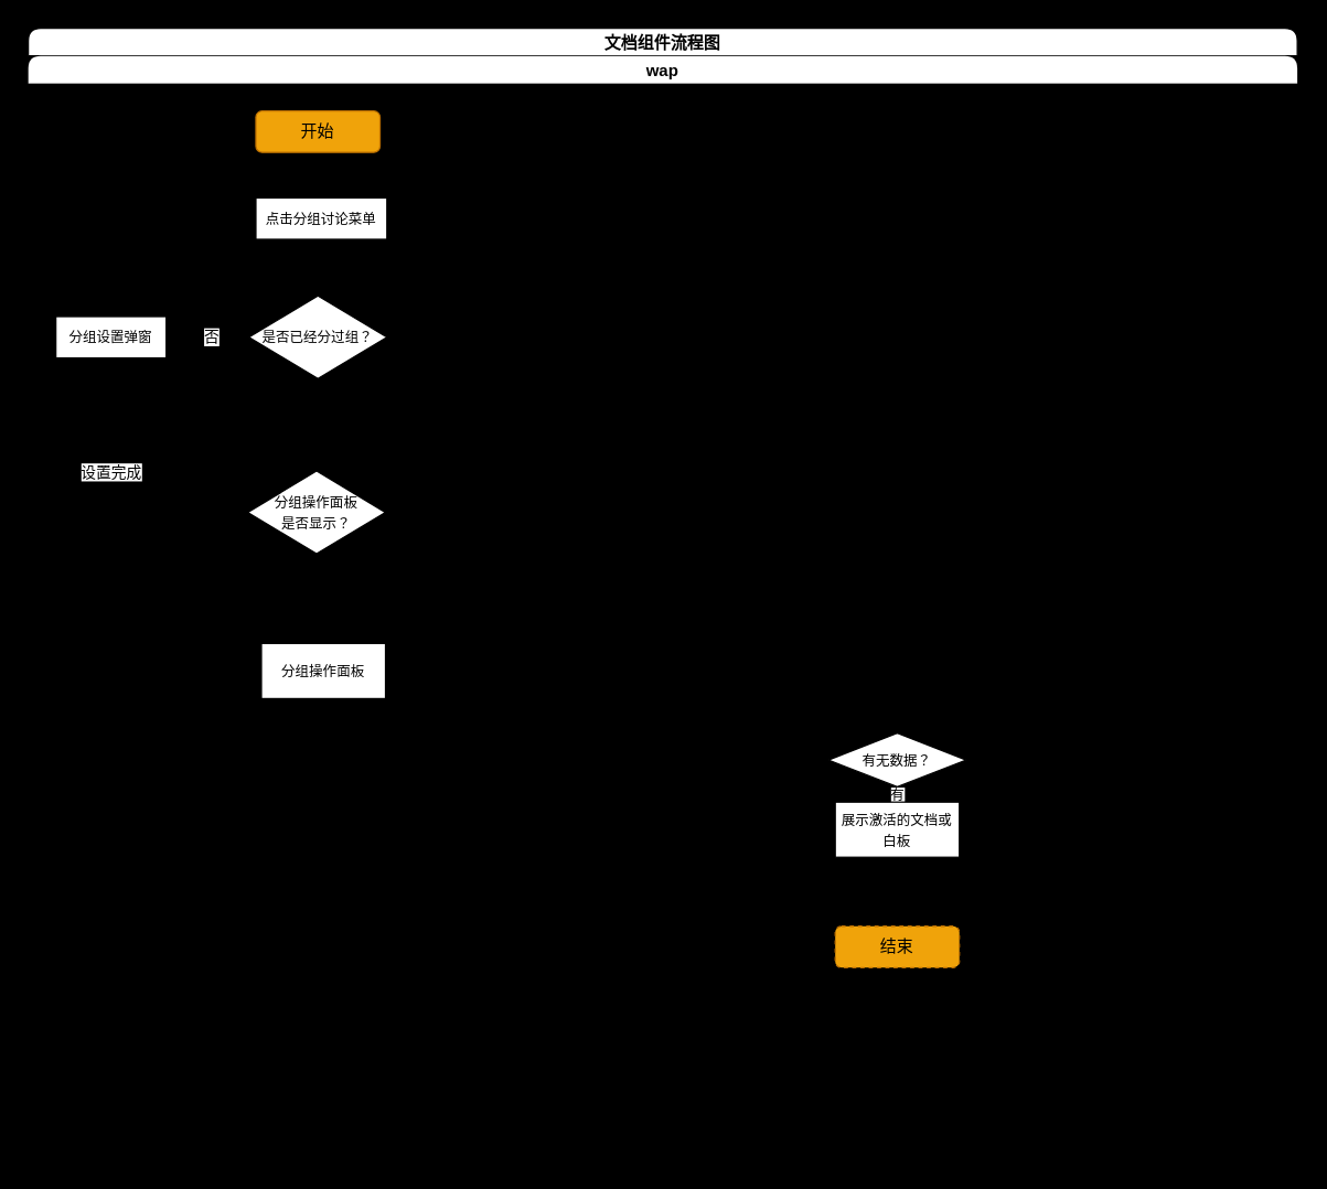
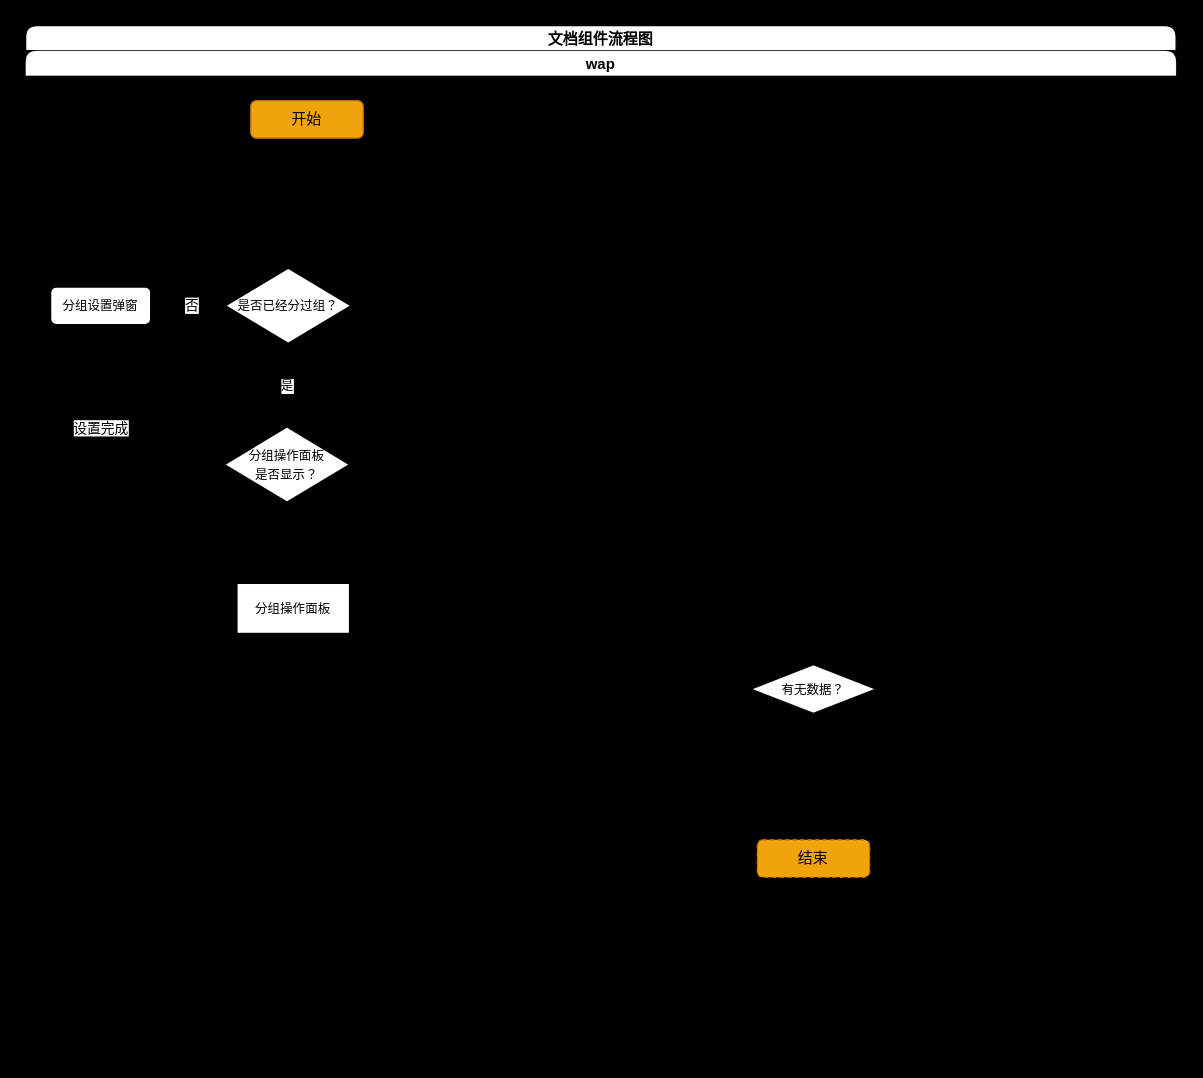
- <mxCell id="5" value="开始" style="rounded=1;whiteSpace=wrap;html=1;fillColor=#f0a30a;fontColor=#000000;strokeColor=#BD7000;" parent="3" vertex="1"><mxGeometry x="165" y="40" width="90" height="30" as="geometry" /></mxCell>
+ <mxCell id="5" value="开始" style="rounded=1;whiteSpace=wrap;html=1;fillColor=#f0a30a;fontColor=#000000;strokeColor=#BD7000;" parent="3" vertex="1"><mxGeometry x="180" y="40" width="90" height="30" as="geometry" /></mxCell>
- <mxCell id="9" value="&lt;span style=&quot;font-size: 10px&quot;&gt;点击分组讨论菜单&lt;/span&gt;" style="rounded=0;whiteSpace=wrap;html=1;" parent="3" vertex="1"><mxGeometry x="165" y="103" width="95" height="30" as="geometry" /></mxCell>
- <mxCell id="18" value="&lt;span style=&quot;font-size: 10px&quot;&gt;分组设置弹窗&lt;/span&gt;" style="rounded=0;whiteSpace=wrap;html=1;" vertex="1" parent="3"><mxGeometry x="20" y="189" width="80" height="30" as="geometry" /></mxCell>
+ <mxCell id="18" value="&lt;span style=&quot;font-size: 10px&quot;&gt;分组设置弹窗&lt;/span&gt;" style="whiteSpace=wrap;html=1;rounded=1;" vertex="1" parent="3"><mxGeometry x="20" y="189" width="80" height="30" as="geometry" /></mxCell>
+ <mxCell id="10" value="是" style="edgeStyle=none;html=1;fontSize=10;entryX=0.5;entryY=0;entryDx=0;entryDy=0;" parent="3" source="13" target="19" edge="1"><mxGeometry relative="1" as="geometry"><mxPoint x="260" y="311" as="targetPoint" /></mxGeometry></mxCell>
- <mxCell id="14" value="有" style="edgeStyle=none;html=1;exitX=0.5;exitY=1;exitDx=0;exitDy=0;entryX=0.5;entryY=0;entryDx=0;entryDy=0;fontSize=10;strokeWidth=1;" parent="3" source="15" target="16" edge="1"><mxGeometry relative="1" as="geometry" /></mxCell>
- <mxCell id="16" value="&lt;span style=&quot;font-size: 10px&quot;&gt;展示激活的文档或白板&lt;/span&gt;" style="rounded=0;whiteSpace=wrap;html=1;" parent="3" vertex="1"><mxGeometry x="585" y="541" width="90" height="40" as="geometry" /></mxCell>
